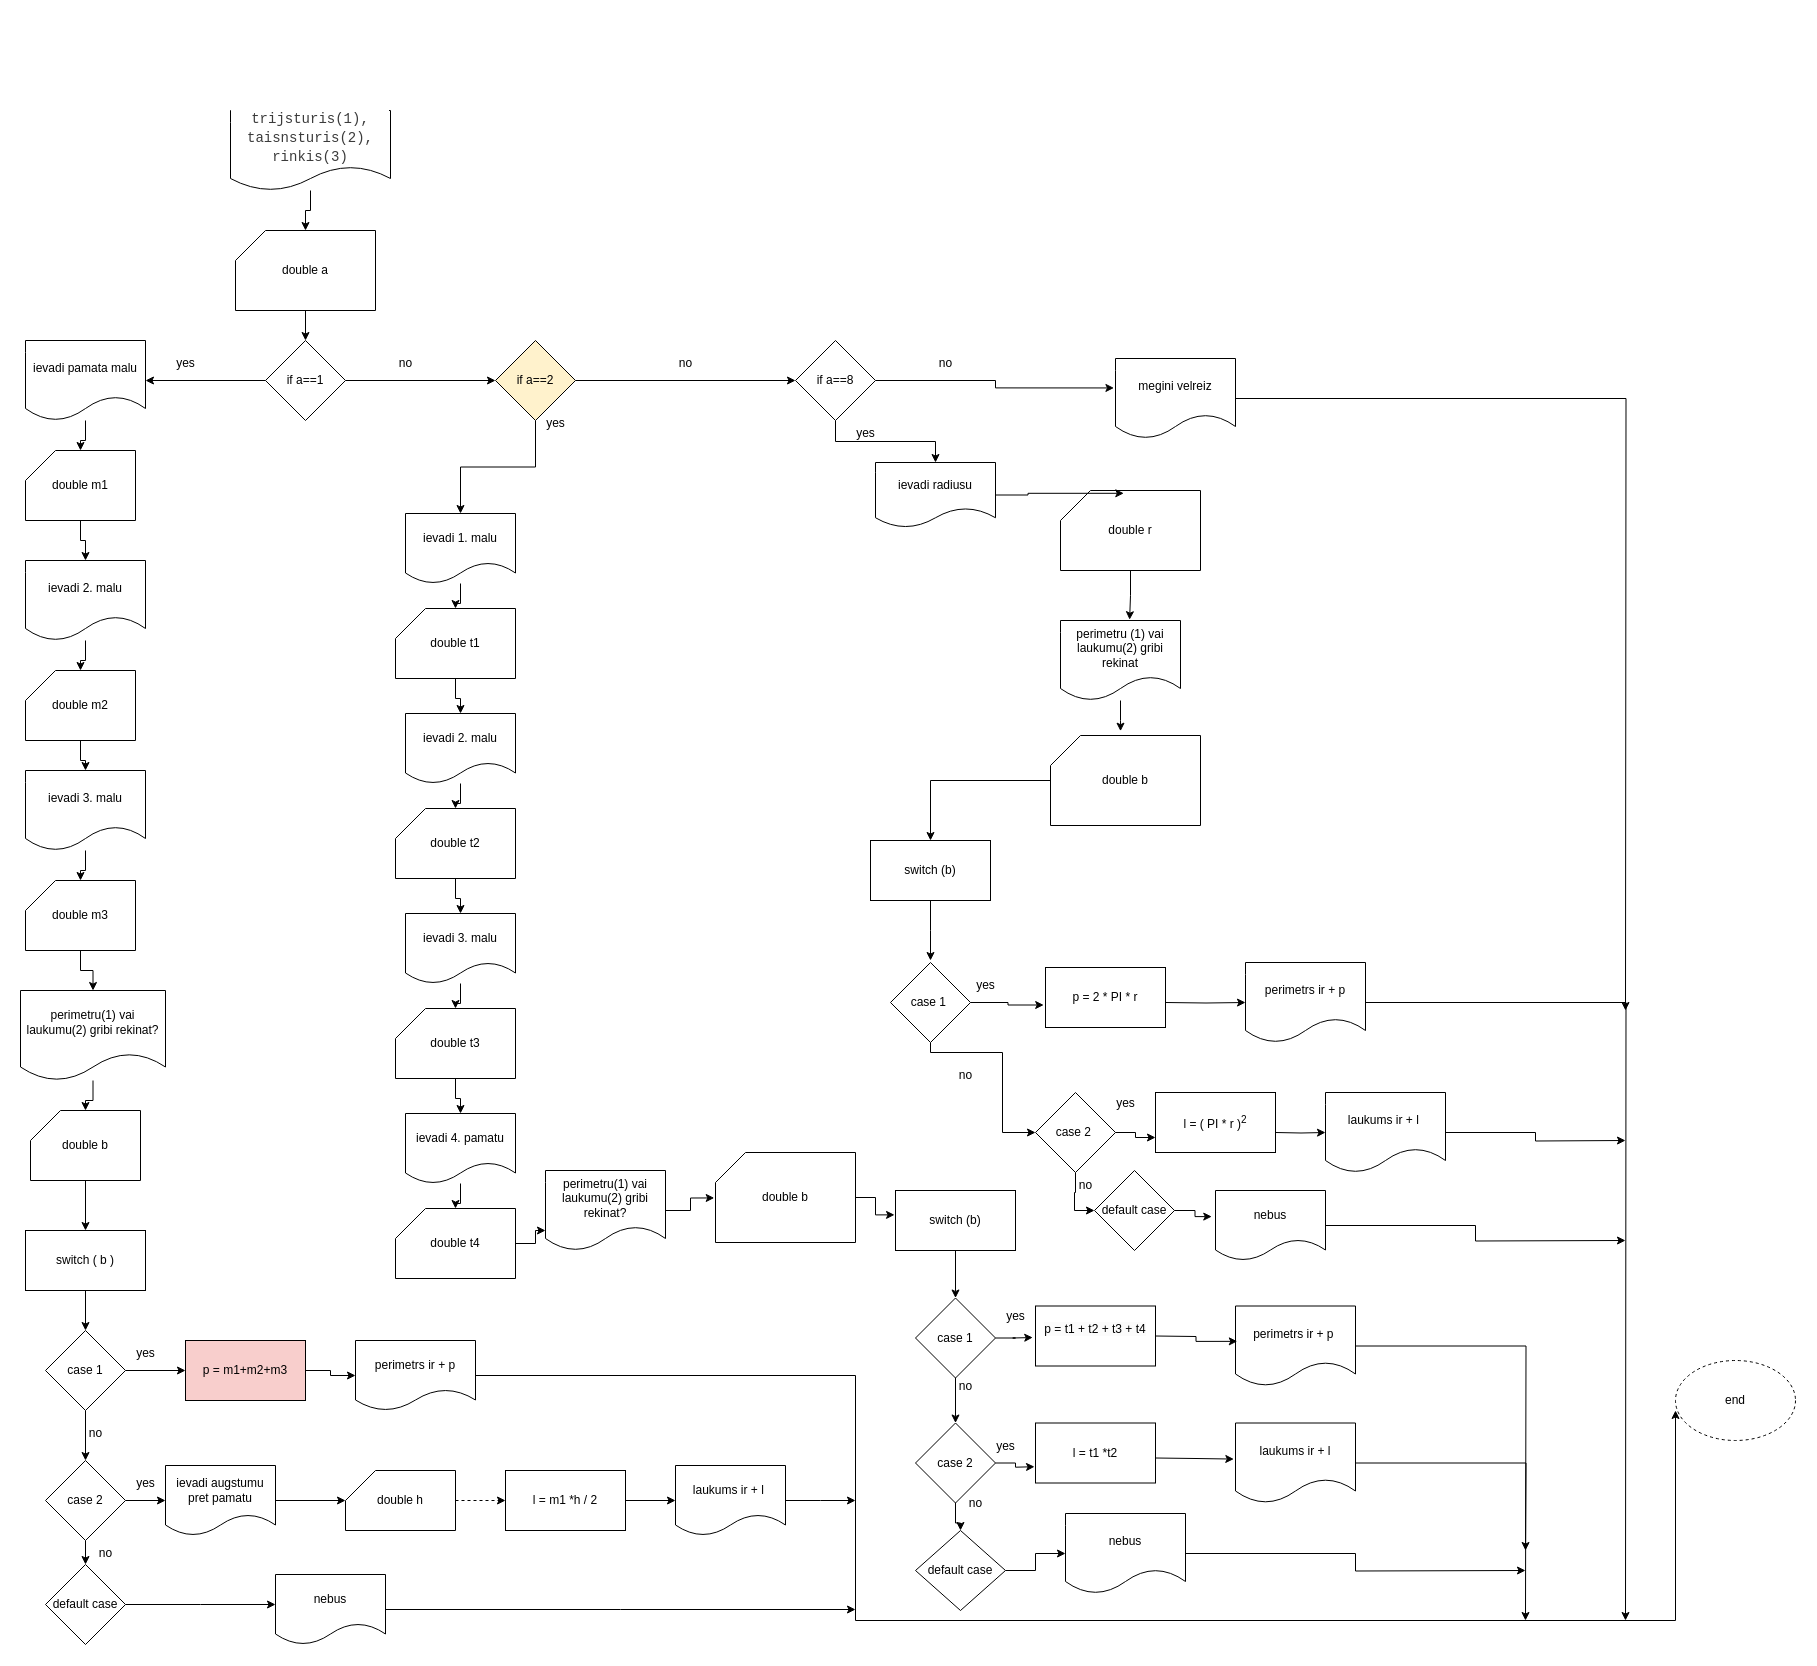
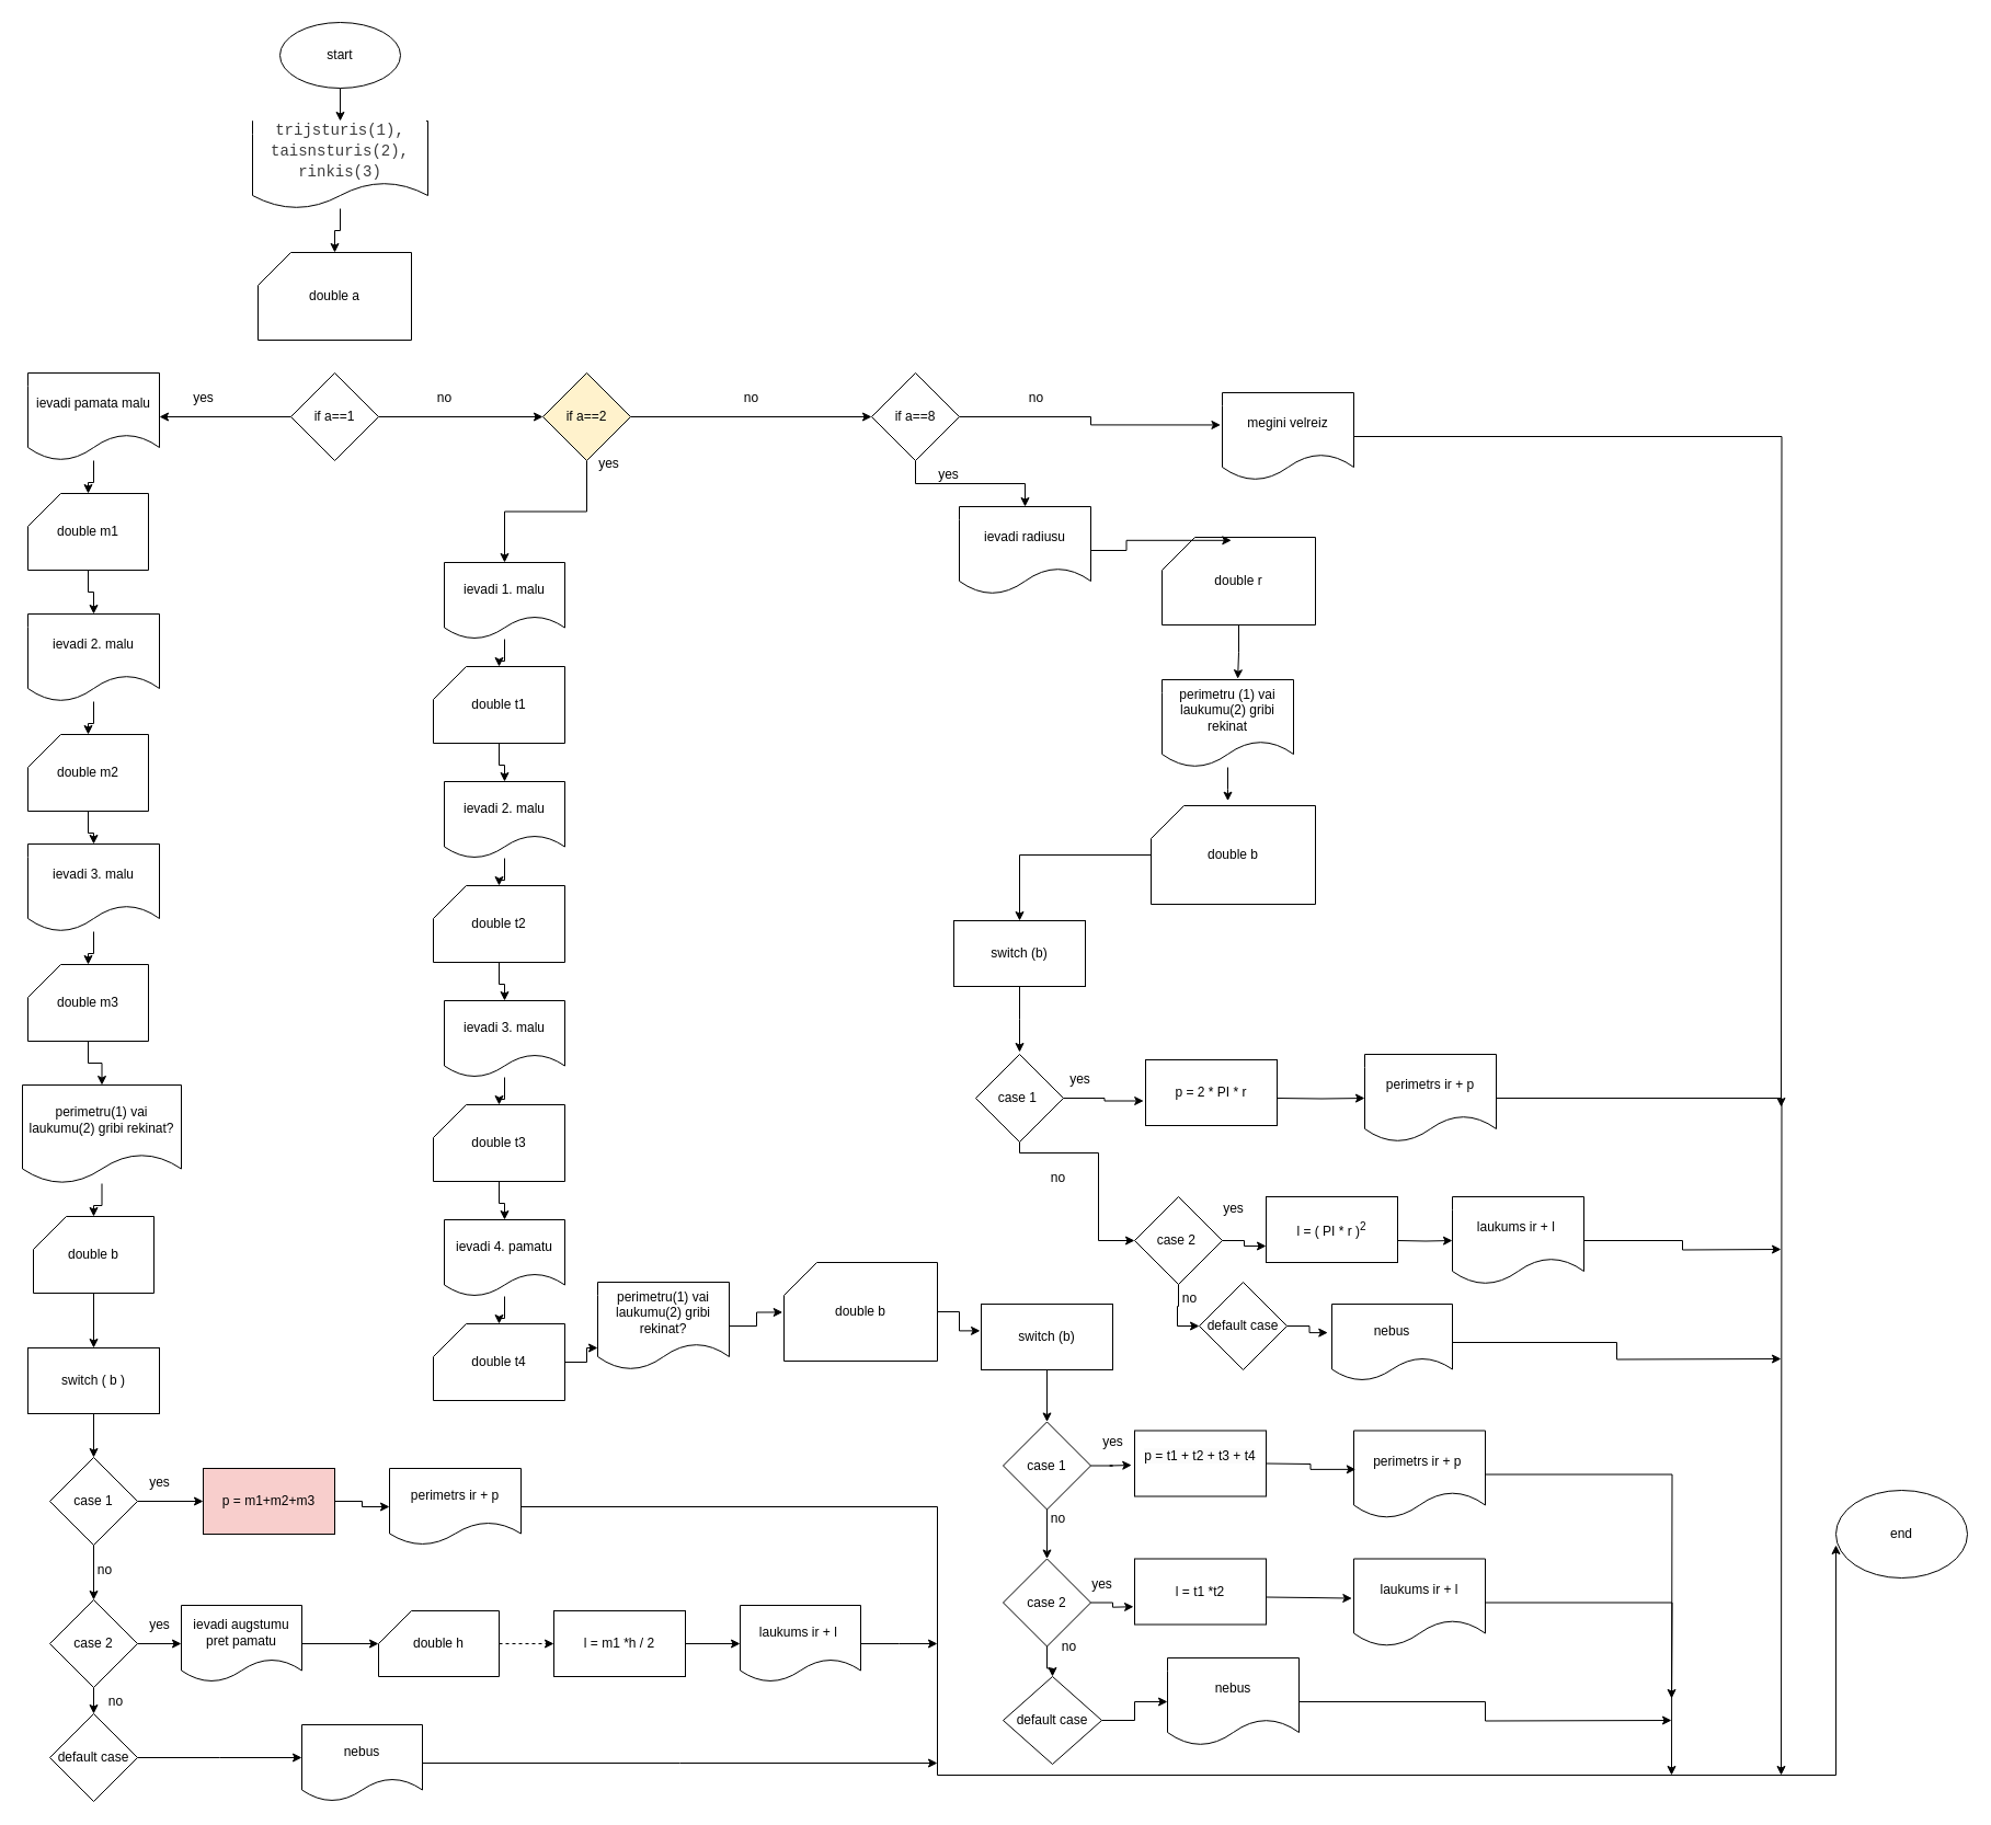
+ <mxCell id="3" value="start" style="ellipse;whiteSpace=wrap;html=1;" parent="1" vertex="1"><mxGeometry x="255" y="20" width="110" height="60" as="geometry" /></mxCell>
+ <mxCell id="2" value="" style="edgeStyle=orthogonalEdgeStyle;rounded=0;orthogonalLoop=1;jettySize=auto;html=1;" parent="1" source="3" target="5" edge="1"><mxGeometry relative="1" as="geometry" /></mxCell>
- <mxCell id="6" value="" style="edgeStyle=orthogonalEdgeStyle;rounded=0;orthogonalLoop=1;jettySize=auto;html=1;" parent="1" source="7" target="10" edge="1"><mxGeometry relative="1" as="geometry" /></mxCell>
- <mxCell id="91" value="ievadi radiusu" style="shape=document;whiteSpace=wrap;html=1;boundedLbl=1;" parent="1" vertex="1"><mxGeometry x="875" y="462" width="120" height="65" as="geometry" /></mxCell>
+ <mxCell id="91" value="ievadi radiusu" style="shape=document;whiteSpace=wrap;html=1;boundedLbl=1;" parent="1" vertex="1"><mxGeometry x="875" y="462" width="120" height="80" as="geometry" /></mxCell>
- <mxCell id="120" value="end" style="ellipse;whiteSpace=wrap;html=1;dashed=1;" parent="1" vertex="1"><mxGeometry x="1675" y="1360" width="120" height="80" as="geometry" /></mxCell>
+ <mxCell id="120" value="end" style="ellipse;whiteSpace=wrap;html=1;" parent="1" vertex="1"><mxGeometry x="1675" y="1360" width="120" height="80" as="geometry" /></mxCell>
